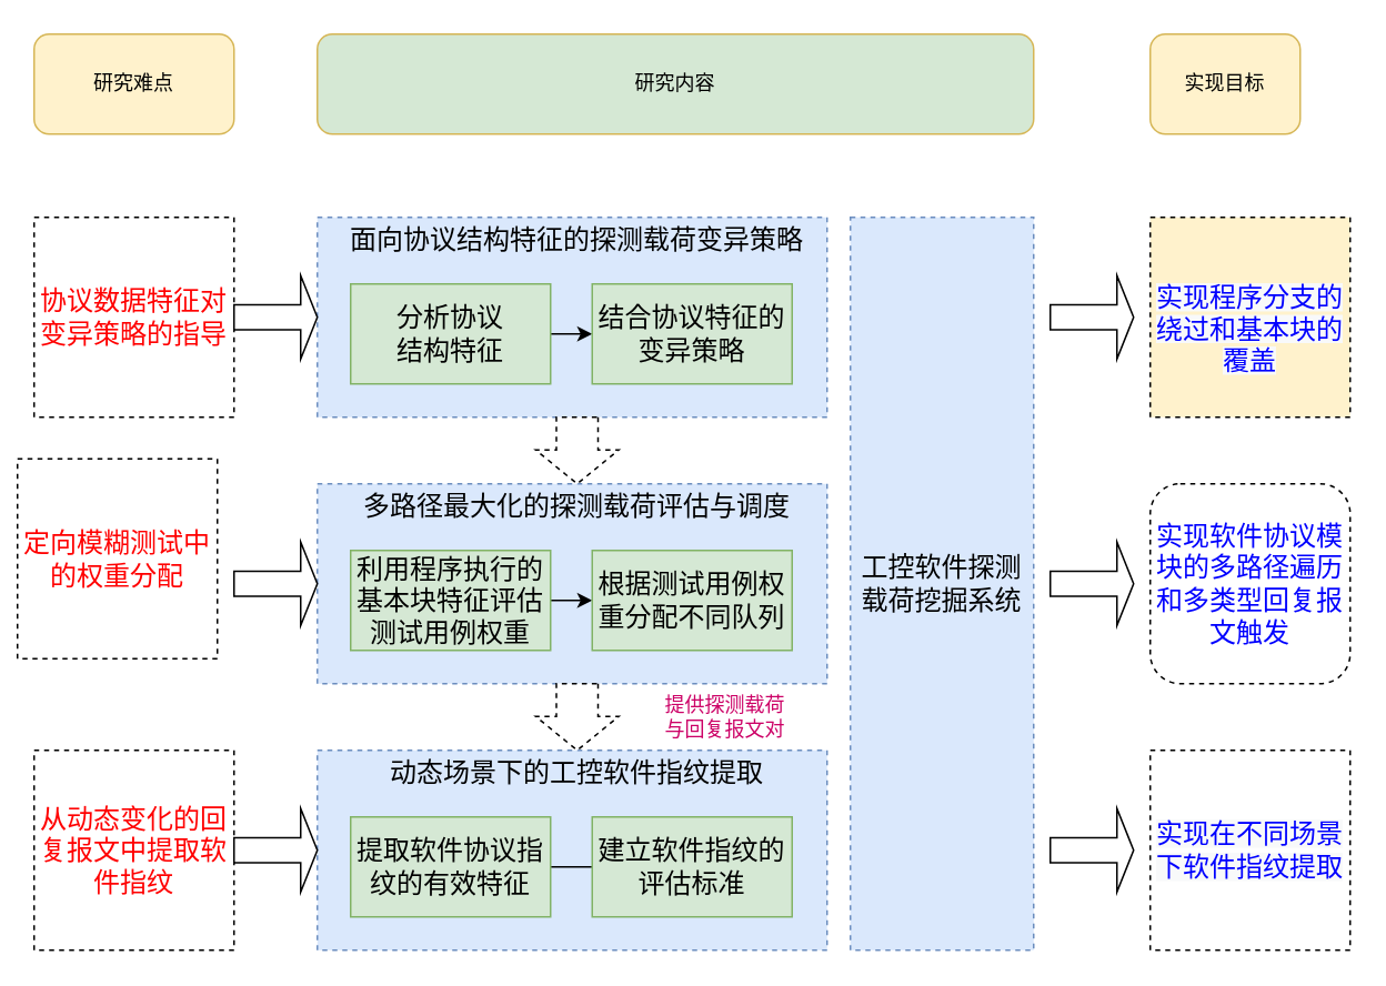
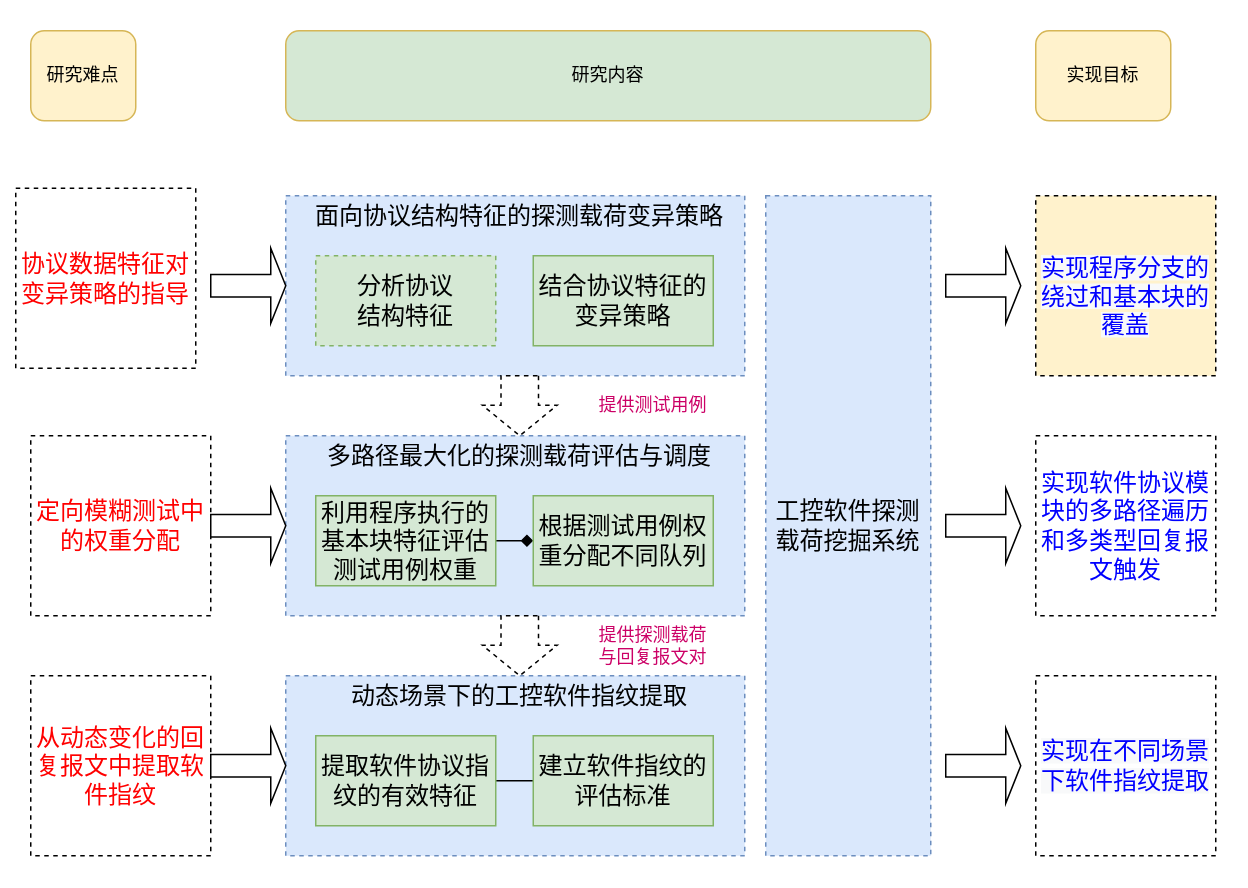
- <mxCell id="2" value="研究难点" style="rounded=1;whiteSpace=wrap;html=1;fillColor=#fff2cc;strokeColor=#d6b656;" vertex="1" parent="1"><mxGeometry x="20" y="20" width="120" height="60" as="geometry" /></mxCell>
+ <mxCell id="2" value="研究难点" style="rounded=1;whiteSpace=wrap;html=1;fillColor=#fff2cc;strokeColor=#d6b656;" vertex="1" parent="1"><mxGeometry x="20" y="20" width="70" height="60" as="geometry" /></mxCell>
- <mxCell id="5" value="&lt;span style=&quot;font-size: 12.0pt&quot;&gt;&lt;font color=&quot;#ff0000&quot;&gt;协议数据特征对变异策略的指导&lt;/font&gt;&lt;/span&gt;" style="whiteSpace=wrap;html=1;aspect=fixed;dashed=1;" vertex="1" parent="1"><mxGeometry x="20" y="130" width="120" height="120" as="geometry" /></mxCell>
+ <mxCell id="5" value="&lt;span style=&quot;font-size: 12.0pt&quot;&gt;&lt;font color=&quot;#ff0000&quot;&gt;协议数据特征对变异策略的指导&lt;/font&gt;&lt;/span&gt;" style="whiteSpace=wrap;html=1;aspect=fixed;dashed=1;" vertex="1" parent="1"><mxGeometry x="10" y="125" width="120" height="120" as="geometry" /></mxCell>
- <mxCell id="22" value="&lt;font style=&quot;font-size: 16px&quot;&gt;分析协议&lt;br&gt;结构特征&lt;/font&gt;" style="rounded=0;whiteSpace=wrap;html=1;fillColor=#d5e8d4;strokeColor=#82b366;" vertex="1" parent="1"><mxGeometry x="210" y="170" width="120" height="60" as="geometry" /></mxCell>
+ <mxCell id="22" value="&lt;font style=&quot;font-size: 16px&quot;&gt;分析协议&lt;br&gt;结构特征&lt;/font&gt;" style="rounded=0;whiteSpace=wrap;html=1;fillColor=#d5e8d4;strokeColor=#82b366;dashed=1;" vertex="1" parent="1"><mxGeometry x="210" y="170" width="120" height="60" as="geometry" /></mxCell>
- <mxCell id="21" style="edgeStyle=orthogonalEdgeStyle;rounded=0;orthogonalLoop=1;jettySize=auto;html=1;exitX=1;exitY=0.5;exitDx=0;exitDy=0;entryX=0;entryY=0.5;entryDx=0;entryDy=0;" edge="1" parent="1" source="22" target="23"><mxGeometry relative="1" as="geometry" /></mxCell>
+ <mxCell id="19" value="&lt;font color=&quot;#cc0066&quot;&gt;提供测试用例&lt;/font&gt;" style="text;html=1;strokeColor=none;fillColor=none;align=center;verticalAlign=middle;whiteSpace=wrap;rounded=0;dashed=1;" vertex="1" parent="1"><mxGeometry x="390" y="260" width="90" height="20" as="geometry" /></mxCell>
- <mxCell id="6" value="&lt;span style=&quot;font-size: 12.0pt&quot;&gt;&lt;font color=&quot;#ff0000&quot;&gt;定向模糊测试中的权重分配&lt;/font&gt;&lt;/span&gt;" style="whiteSpace=wrap;html=1;aspect=fixed;dashed=1;" vertex="1" parent="1"><mxGeometry x="10" y="275" width="120" height="120" as="geometry" /></mxCell>
+ <mxCell id="6" value="&lt;span style=&quot;font-size: 12.0pt&quot;&gt;&lt;font color=&quot;#ff0000&quot;&gt;定向模糊测试中的权重分配&lt;/font&gt;&lt;/span&gt;" style="whiteSpace=wrap;html=1;aspect=fixed;dashed=1;" vertex="1" parent="1"><mxGeometry x="20" y="290" width="120" height="120" as="geometry" /></mxCell>
- <mxCell id="12" value="&lt;span style=&quot;font-family: &amp;#34;helvetica&amp;#34; ; font-size: 16px&quot;&gt;&lt;font color=&quot;#0000ff&quot;&gt;实现软件协议模块的多路径遍历和多类型回复报文触发&lt;/font&gt;&lt;/span&gt;" style="whiteSpace=wrap;html=1;aspect=fixed;dashed=1;rounded=1;" vertex="1" parent="1"><mxGeometry x="690" y="290" width="120" height="120" as="geometry" /></mxCell>
+ <mxCell id="12" value="&lt;span style=&quot;font-family: &amp;#34;helvetica&amp;#34; ; font-size: 16px&quot;&gt;&lt;font color=&quot;#0000ff&quot;&gt;实现软件协议模块的多路径遍历和多类型回复报文触发&lt;/font&gt;&lt;/span&gt;" style="whiteSpace=wrap;html=1;aspect=fixed;dashed=1;" vertex="1" parent="1"><mxGeometry x="690" y="290" width="120" height="120" as="geometry" /></mxCell>
- <mxCell id="24" style="edgeStyle=orthogonalEdgeStyle;rounded=0;orthogonalLoop=1;jettySize=auto;html=1;exitX=1;exitY=0.5;exitDx=0;exitDy=0;entryX=0;entryY=0.5;entryDx=0;entryDy=0;" edge="1" parent="1" source="25" target="26"><mxGeometry relative="1" as="geometry" /></mxCell>
+ <mxCell id="24" style="edgeStyle=orthogonalEdgeStyle;rounded=0;orthogonalLoop=1;jettySize=auto;html=1;exitX=1;exitY=0.5;exitDx=0;exitDy=0;entryX=0;entryY=0.5;entryDx=0;entryDy=0;endArrow=diamond;" edge="1" parent="1" source="25" target="26"><mxGeometry relative="1" as="geometry" /></mxCell>
